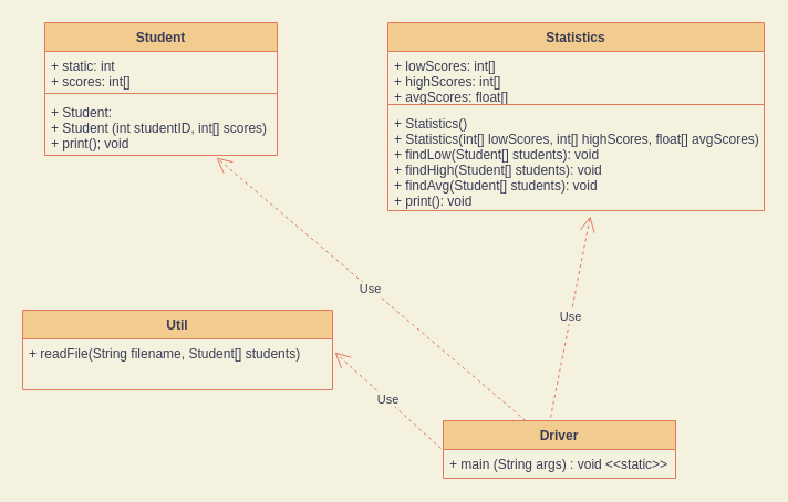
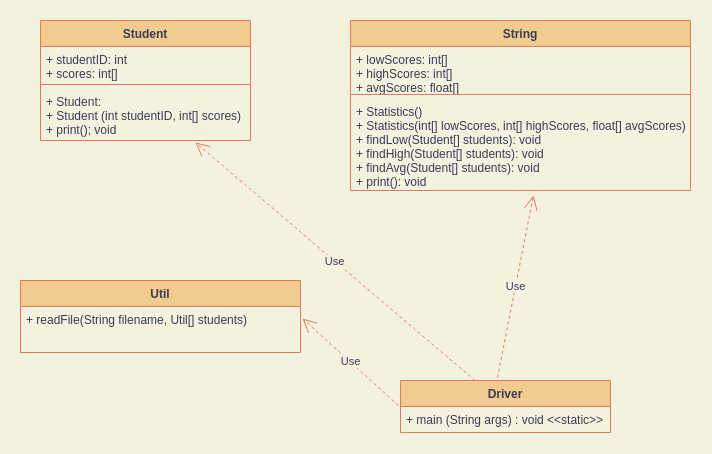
- <mxCell id="6" value="Statistics&#10;" style="swimlane;fontStyle=1;align=center;verticalAlign=top;childLayout=stackLayout;horizontal=1;startSize=26;horizontalStack=0;resizeParent=1;resizeParentMax=0;resizeLast=0;collapsible=1;marginBottom=0;fillColor=#F2CC8F;strokeColor=#E07A5F;fontColor=#393C56;" parent="1" vertex="1"><mxGeometry x="350" y="20" width="340" height="170" as="geometry" /></mxCell>
+ <mxCell id="6" value="String&#10;" style="swimlane;fontStyle=1;align=center;verticalAlign=top;childLayout=stackLayout;horizontal=1;startSize=26;horizontalStack=0;resizeParent=1;resizeParentMax=0;resizeLast=0;collapsible=1;marginBottom=0;fillColor=#F2CC8F;strokeColor=#E07A5F;fontColor=#393C56;" parent="1" vertex="1"><mxGeometry x="350" y="20" width="340" height="170" as="geometry" /></mxCell>
- <mxCell id="3" value="+ static: int&#10;+ scores: int[]&#10;" style="text;strokeColor=none;fillColor=none;align=left;verticalAlign=top;spacingLeft=4;spacingRight=4;overflow=hidden;rotatable=0;points=[[0,0.5],[1,0.5]];portConstraint=eastwest;fontColor=#393C56;" parent="2" vertex="1"><mxGeometry y="26" width="210" height="34" as="geometry" /></mxCell>
+ <mxCell id="3" value="+ studentID: int&#10;+ scores: int[]&#10;" style="text;strokeColor=none;fillColor=none;align=left;verticalAlign=top;spacingLeft=4;spacingRight=4;overflow=hidden;rotatable=0;points=[[0,0.5],[1,0.5]];portConstraint=eastwest;fontColor=#393C56;" parent="2" vertex="1"><mxGeometry y="26" width="210" height="34" as="geometry" /></mxCell>
- <mxCell id="11" value="+ readFile(String filename, Student[] students)" style="text;strokeColor=none;fillColor=none;align=left;verticalAlign=top;spacingLeft=4;spacingRight=4;overflow=hidden;rotatable=0;points=[[0,0.5],[1,0.5]];portConstraint=eastwest;fontColor=#393C56;" parent="10" vertex="1"><mxGeometry y="26" width="280" height="46" as="geometry" /></mxCell>
+ <mxCell id="11" value="+ readFile(String filename, Util[] students)" style="text;strokeColor=none;fillColor=none;align=left;verticalAlign=top;spacingLeft=4;spacingRight=4;overflow=hidden;rotatable=0;points=[[0,0.5],[1,0.5]];portConstraint=eastwest;fontColor=#393C56;" parent="10" vertex="1"><mxGeometry y="26" width="280" height="46" as="geometry" /></mxCell>
